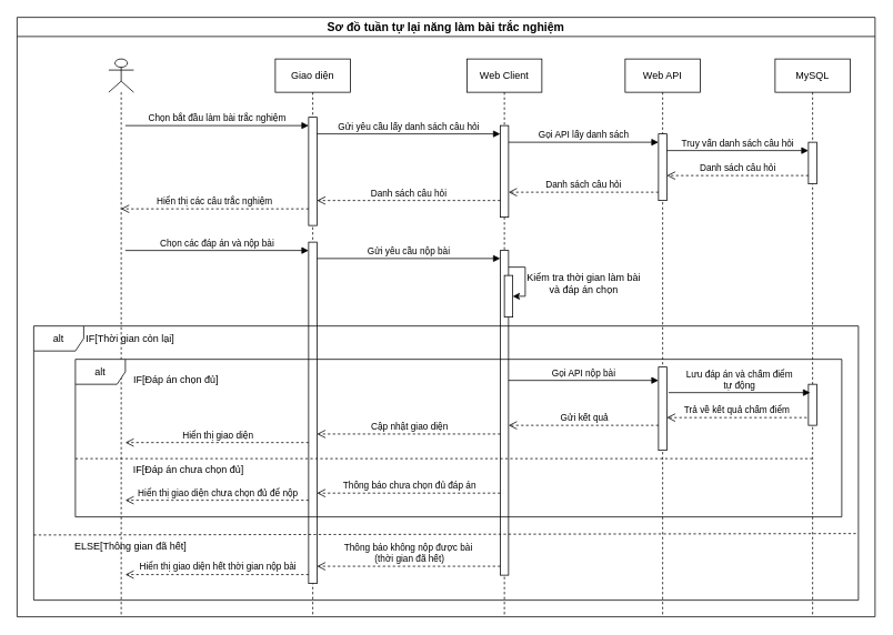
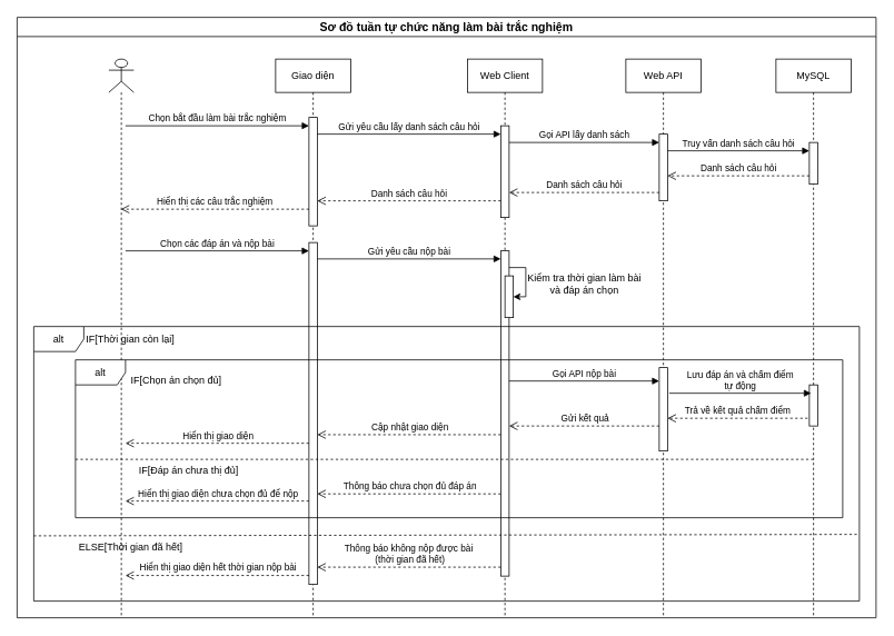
- <mxCell id="2" value="Sơ đồ tuần tự lại năng làm bài trắc nghiệm" style="swimlane;whiteSpace=wrap;html=1;startSize=23;fontSize=14;" parent="1" vertex="1"><mxGeometry x="20" y="20" width="1030" height="720" as="geometry" /></mxCell>
+ <mxCell id="2" value="Sơ đồ tuần tự chức năng làm bài trắc nghiệm" style="swimlane;whiteSpace=wrap;html=1;startSize=23;fontSize=14;" parent="1" vertex="1"><mxGeometry x="20" y="20" width="1030" height="720" as="geometry" /></mxCell>
- <mxCell id="37" value="IF[Đáp án chọn đủ]" style="text;html=1;align=center;verticalAlign=middle;whiteSpace=wrap;rounded=0;" parent="2" vertex="1"><mxGeometry x="85" y="410.71" width="211.525" height="51.429" as="geometry" /></mxCell>
+ <mxCell id="37" value="IF[Chọn án chọn đủ]" style="text;html=1;align=center;verticalAlign=middle;whiteSpace=wrap;rounded=0;" parent="2" vertex="1"><mxGeometry x="85" y="410.71" width="211.525" height="51.429" as="geometry" /></mxCell>
- <mxCell id="38" value="IF[Đáp án chưa chọn đủ]" style="text;html=1;align=center;verticalAlign=middle;whiteSpace=wrap;rounded=0;" parent="2" vertex="1"><mxGeometry x="100.47" y="518.57" width="211.525" height="51.429" as="geometry" /></mxCell>
+ <mxCell id="38" value="IF[Đáp án chưa thị đủ]" style="text;html=1;align=center;verticalAlign=middle;whiteSpace=wrap;rounded=0;" parent="2" vertex="1"><mxGeometry x="100.47" y="518.57" width="211.525" height="51.429" as="geometry" /></mxCell>
- <mxCell id="33" value="ELSE[Thông gian đã hết]" style="text;html=1;align=center;verticalAlign=middle;whiteSpace=wrap;rounded=0;" parent="2" vertex="1"><mxGeometry x="4.001" y="610.001" width="265.22" height="51.429" as="geometry" /></mxCell>
+ <mxCell id="33" value="ELSE[Thời gian đã hết]" style="text;html=1;align=center;verticalAlign=middle;whiteSpace=wrap;rounded=0;" parent="2" vertex="1"><mxGeometry x="4.001" y="610.001" width="265.22" height="51.429" as="geometry" /></mxCell>
